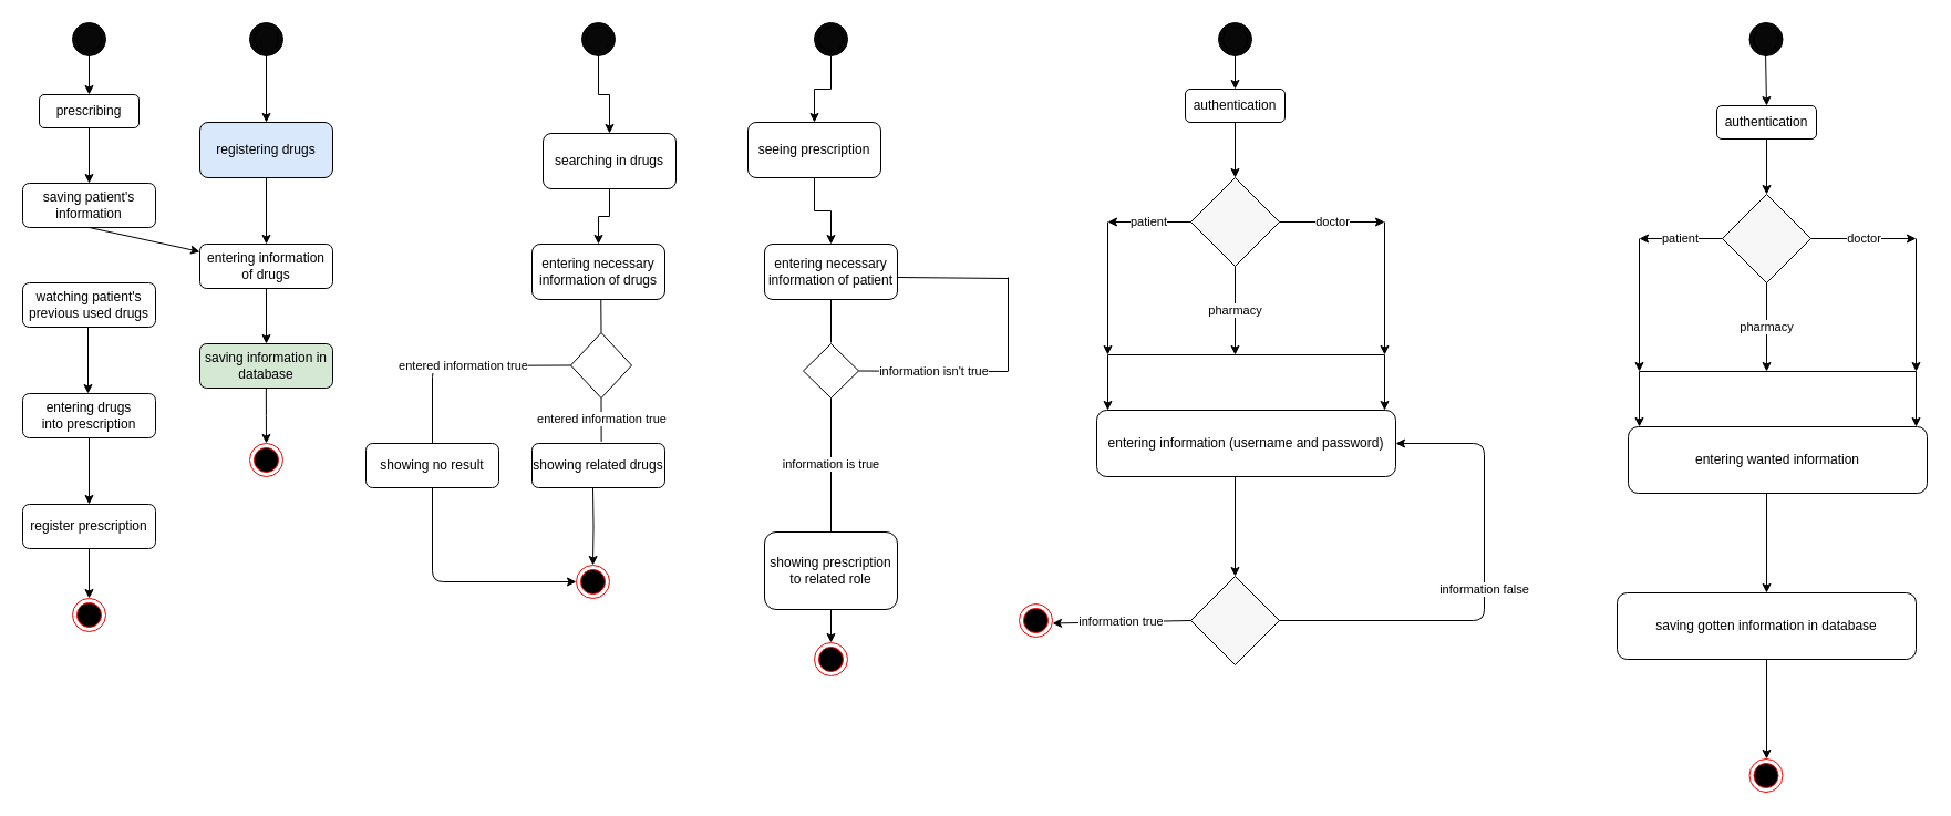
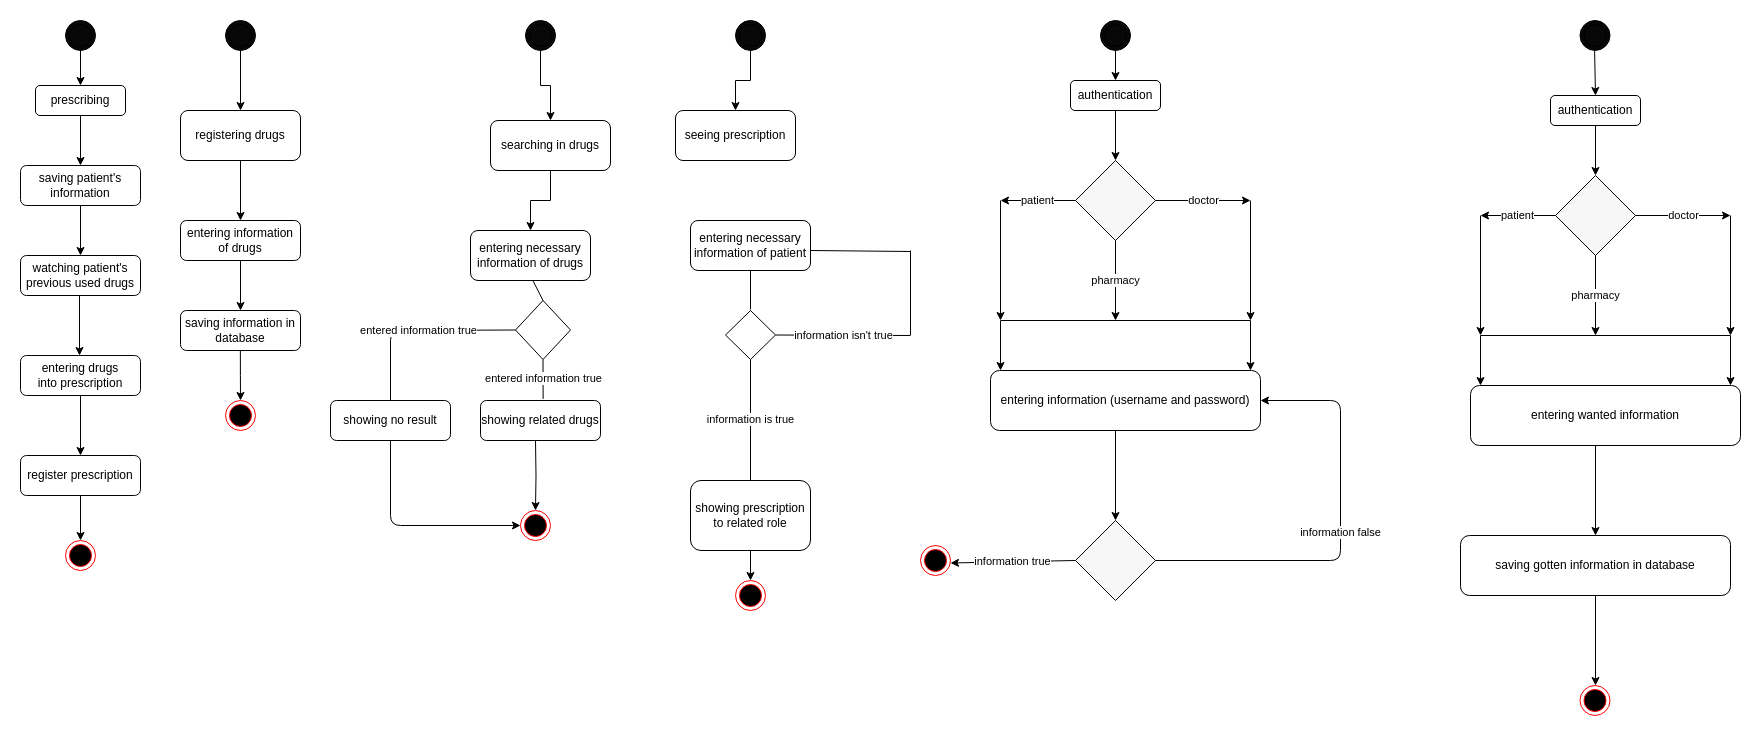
- <mxCell id="32" value="registering drugs" style="rounded=1;whiteSpace=wrap;html=1;fillColor=#dae8fc;" parent="1" vertex="1"><mxGeometry x="180" y="110" width="120" height="50" as="geometry" /></mxCell>
+ <mxCell id="32" value="registering drugs" style="rounded=1;whiteSpace=wrap;html=1;fillColor=#FFFFFF;" parent="1" vertex="1"><mxGeometry x="180" y="110" width="120" height="50" as="geometry" /></mxCell>
- <mxCell id="5" style="edgeStyle=orthogonalEdgeStyle;rounded=0;orthogonalLoop=1;jettySize=auto;html=1;exitX=0.5;exitY=1;exitDx=0;exitDy=0;entryX=0.5;entryY=0;entryDx=0;entryDy=0;" parent="1" source="6" target="7" edge="1"><mxGeometry relative="1" as="geometry" /></mxCell>
- <mxCell id="43" value="" style="endArrow=classic;html=1;exitX=0.5;exitY=1;exitDx=0;exitDy=0;" edge="1" parent="1" source="42" target="34"><mxGeometry width="50" height="50" relative="1" as="geometry"><mxPoint x="80" y="195" as="sourcePoint" /><mxPoint x="80" y="245" as="targetPoint" /></mxGeometry></mxCell>
+ <mxCell id="43" value="" style="endArrow=classic;html=1;exitX=0.5;exitY=1;exitDx=0;exitDy=0;" edge="1" parent="1" source="42" target="44"><mxGeometry width="50" height="50" relative="1" as="geometry"><mxPoint x="80" y="195" as="sourcePoint" /><mxPoint x="80" y="245" as="targetPoint" /></mxGeometry></mxCell>
- <mxCell id="14" value="entering necessary information of drugs" style="rounded=1;whiteSpace=wrap;html=1;fillColor=#FFFFFF;" parent="1" vertex="1"><mxGeometry x="480" y="220" width="120" height="50" as="geometry" /></mxCell>
+ <mxCell id="14" value="entering necessary information of drugs" style="rounded=1;whiteSpace=wrap;html=1;fillColor=#FFFFFF;" parent="1" vertex="1"><mxGeometry x="470" y="230" width="120" height="50" as="geometry" /></mxCell>
- <mxCell id="35" value="saving information in database" style="rounded=1;whiteSpace=wrap;html=1;fillColor=#d5e8d4;" parent="1" vertex="1"><mxGeometry x="180" y="310" width="120" height="40" as="geometry" /></mxCell>
+ <mxCell id="35" value="saving information in database" style="rounded=1;whiteSpace=wrap;html=1;fillColor=#FFFFFF;" parent="1" vertex="1"><mxGeometry x="180" y="310" width="120" height="40" as="geometry" /></mxCell>
